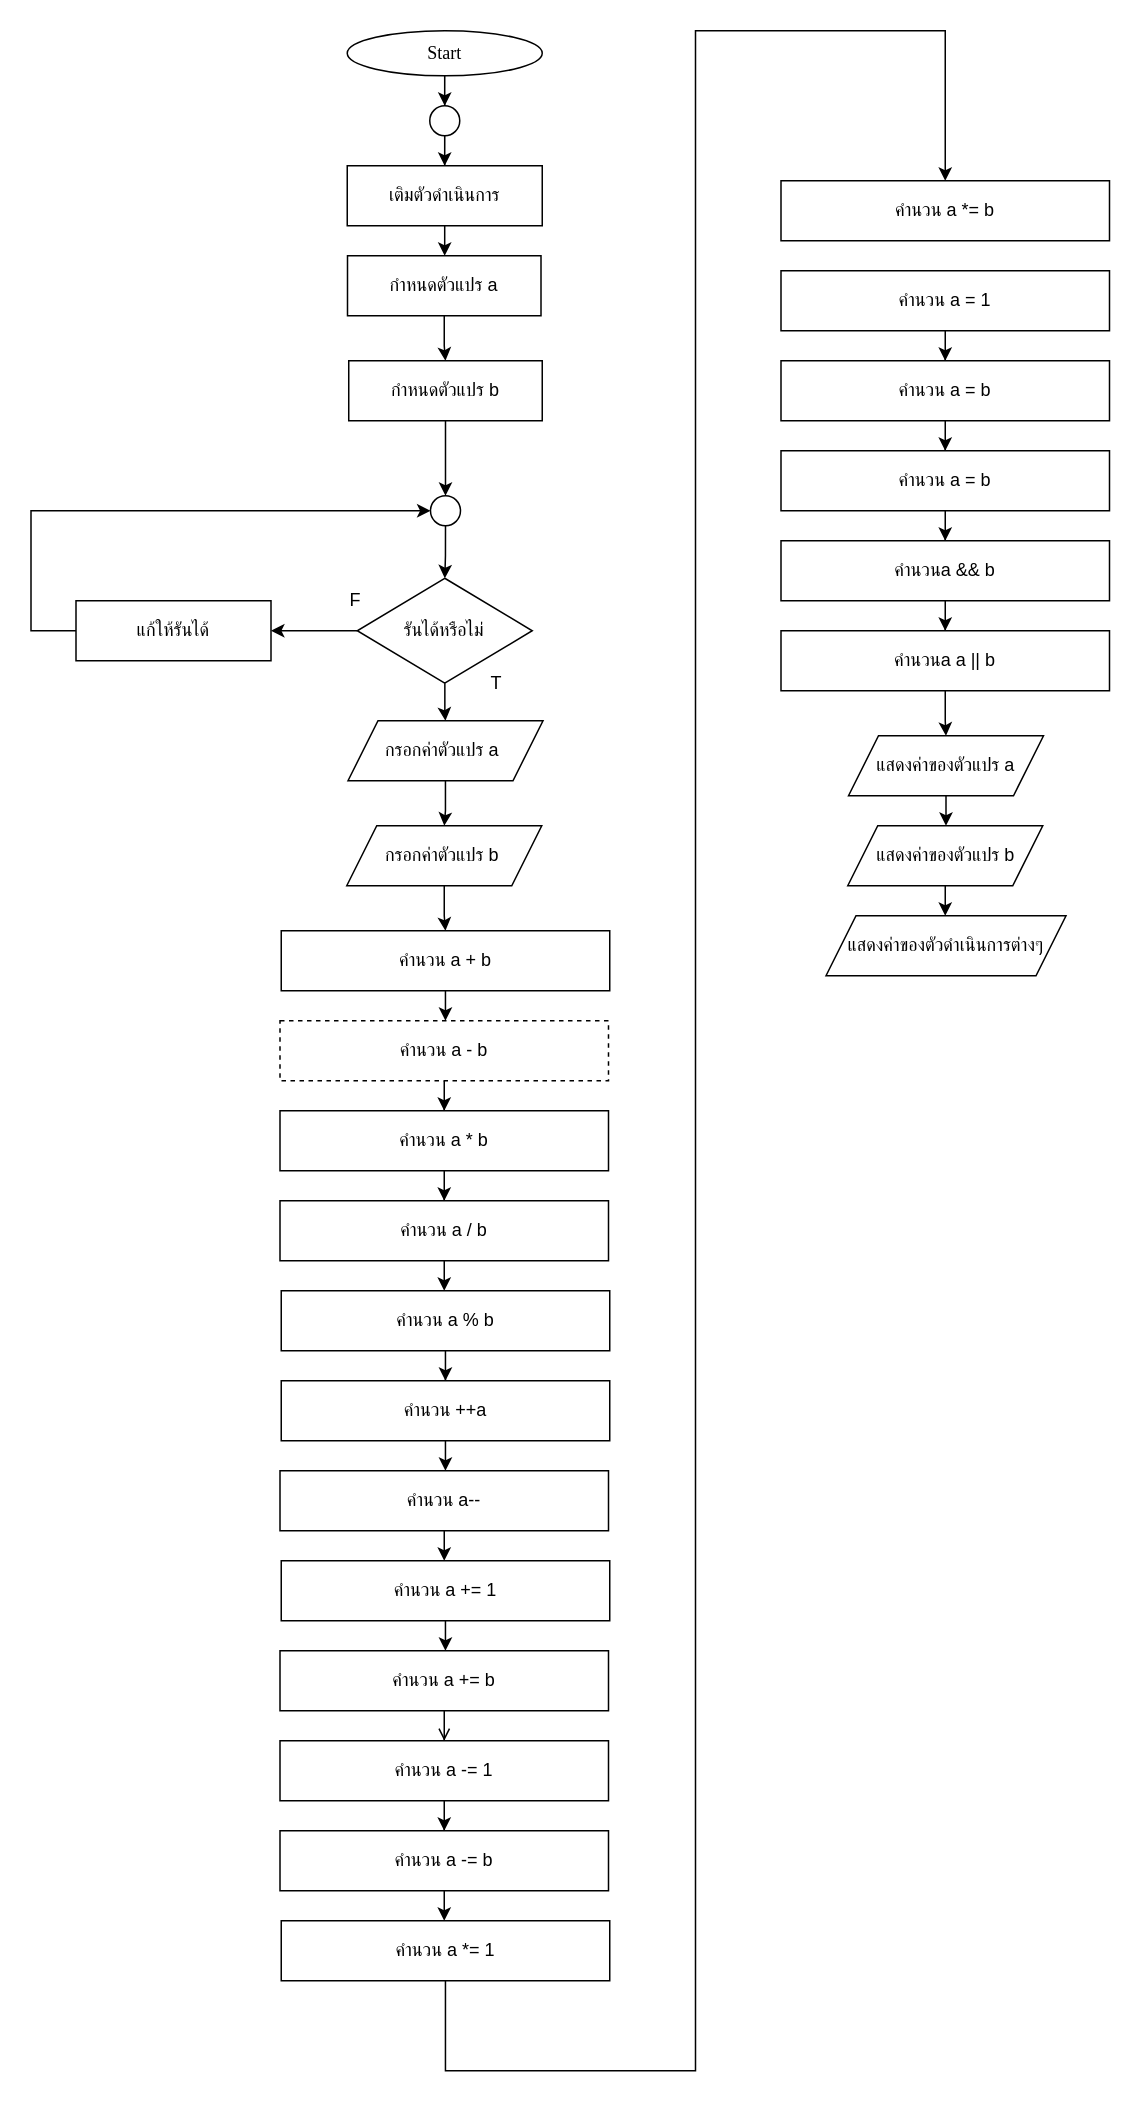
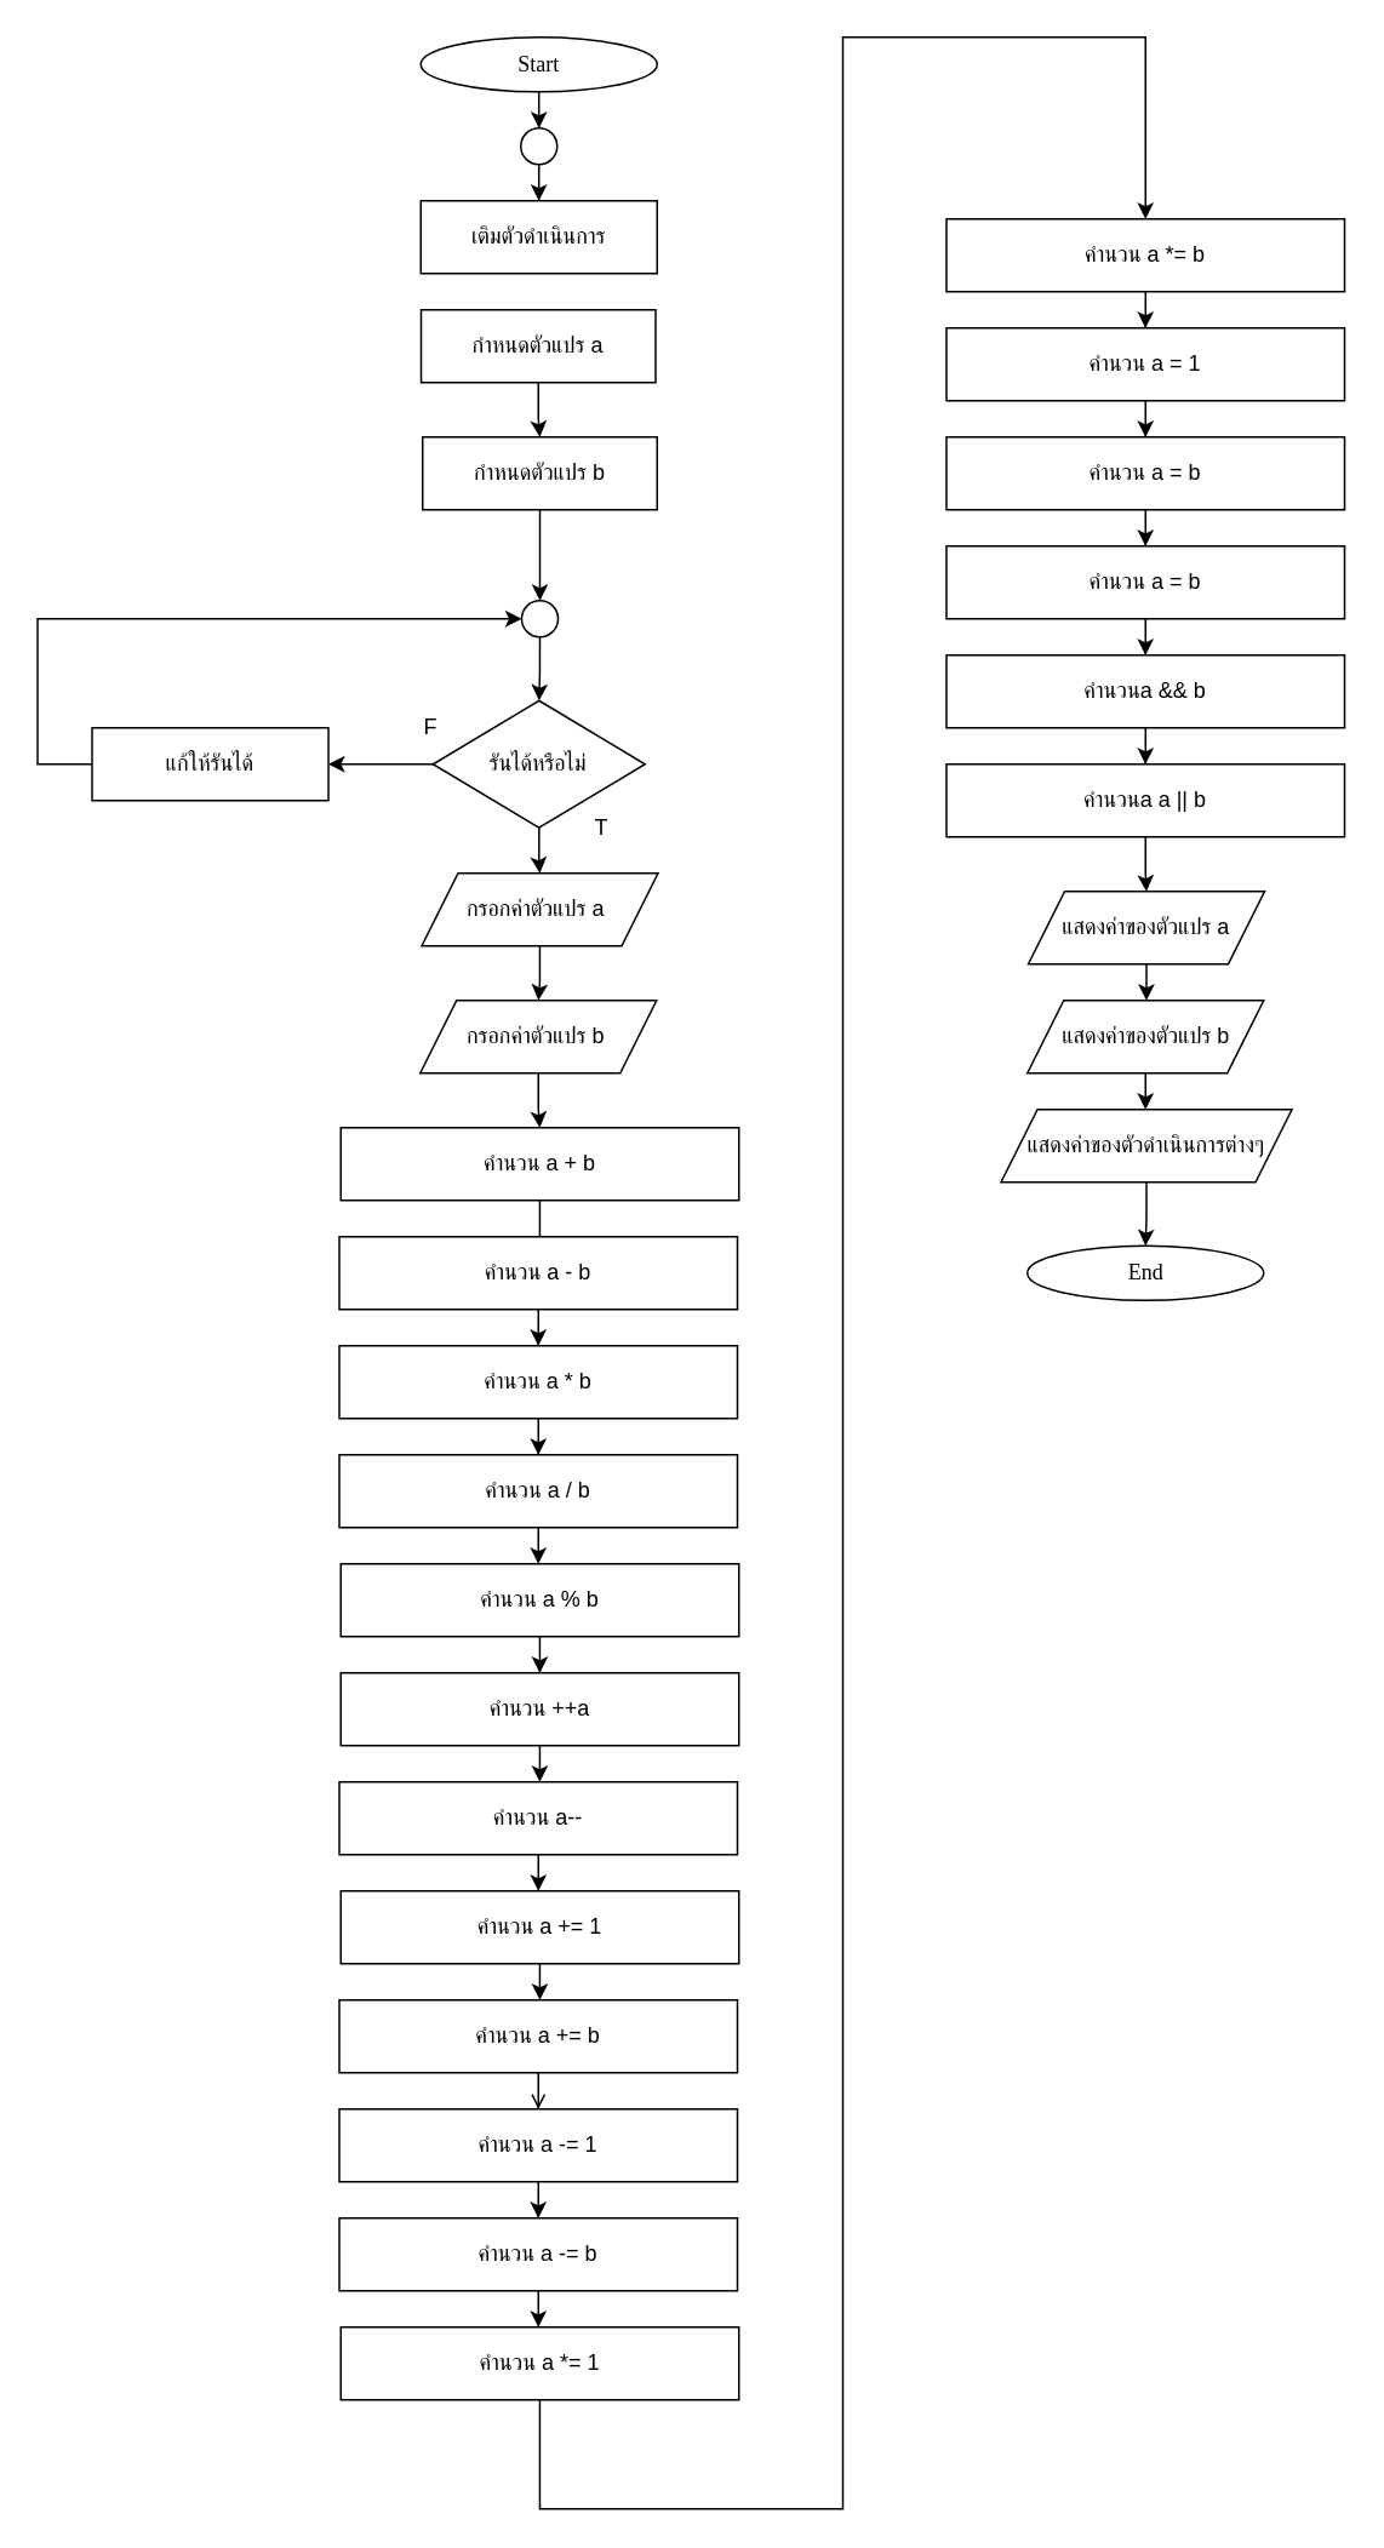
- <mxCell id="10" value="" style="edgeStyle=orthogonalEdgeStyle;rounded=0;orthogonalLoop=1;jettySize=auto;html=1;" edge="1" parent="1" source="11" target="15"><mxGeometry relative="1" as="geometry" /></mxCell>
+ <mxCell id="49" value="" style="edgeStyle=orthogonalEdgeStyle;rounded=0;orthogonalLoop=1;jettySize=auto;html=1;" edge="1" parent="1" source="50" target="52"><mxGeometry relative="1" as="geometry" /></mxCell>
+ <mxCell id="65" value="" style="edgeStyle=orthogonalEdgeStyle;rounded=0;orthogonalLoop=1;jettySize=auto;html=1;" edge="1" parent="1" source="66" target="67"><mxGeometry relative="1" as="geometry" /></mxCell>
- <mxCell id="25" value="" style="edgeStyle=orthogonalEdgeStyle;rounded=0;orthogonalLoop=1;jettySize=auto;html=1;" edge="1" parent="1" source="26" target="28"><mxGeometry relative="1" as="geometry" /></mxCell>
+ <mxCell id="25" value="" style="edgeStyle=orthogonalEdgeStyle;rounded=0;orthogonalLoop=1;jettySize=auto;html=1;endArrow=none;" edge="1" parent="1" source="26" target="28"><mxGeometry relative="1" as="geometry" /></mxCell>
- <mxCell id="28" value="คำนวน a - b" style="rounded=0;whiteSpace=wrap;html=1;dashed=1;" vertex="1" parent="1"><mxGeometry x="186" y="680" width="219" height="40" as="geometry" /></mxCell>
+ <mxCell id="28" value="คำนวน a - b" style="rounded=0;whiteSpace=wrap;html=1;" vertex="1" parent="1"><mxGeometry x="186" y="680" width="219" height="40" as="geometry" /></mxCell>
+ <mxCell id="67" value="&lt;font face=&quot;Sarabun&quot;&gt;End&lt;/font&gt;" style="ellipse;whiteSpace=wrap;html=1;" vertex="1" parent="1"><mxGeometry x="564.5" y="685" width="130" height="30" as="geometry" /></mxCell>
